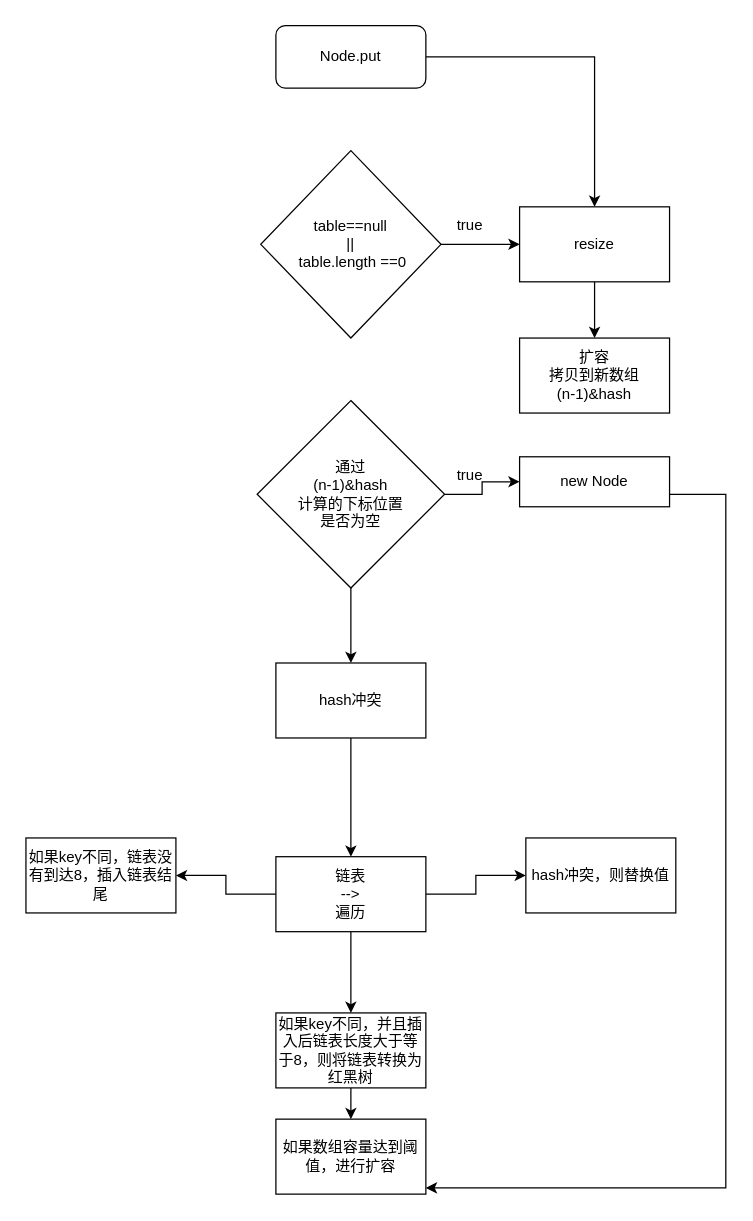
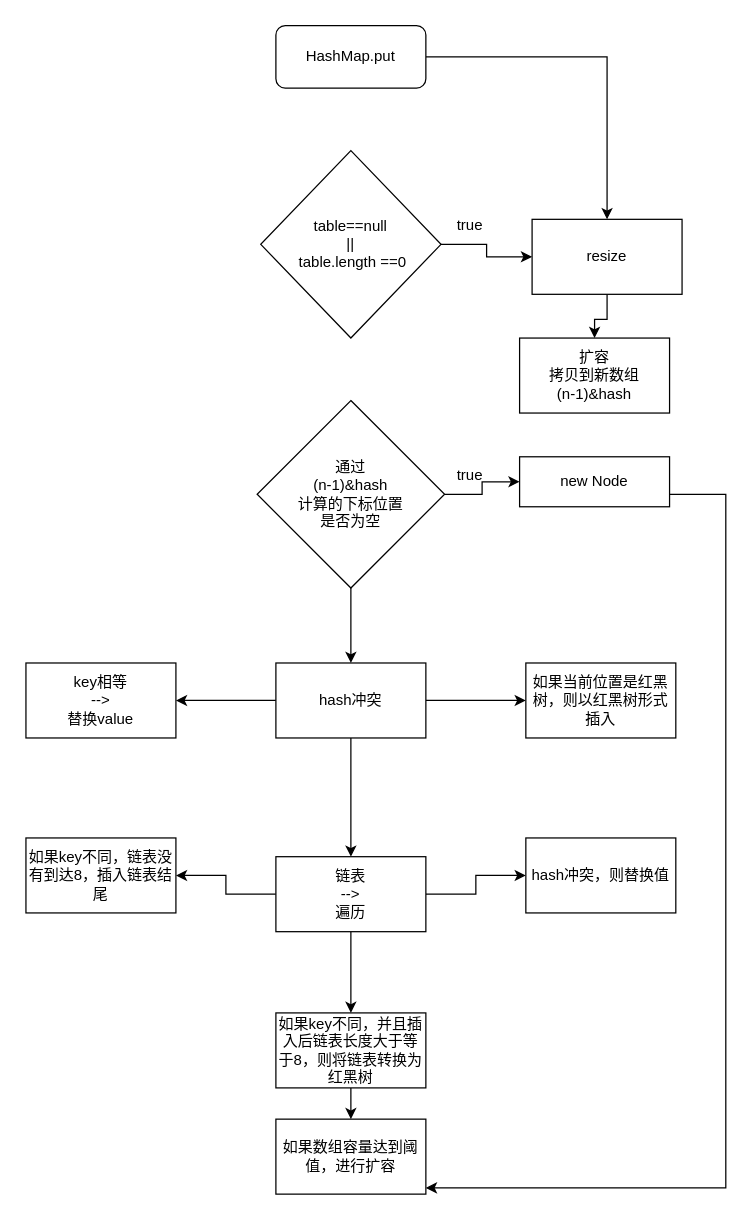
- <mxCell id="3" value="Node.put&lt;br&gt;" style="rounded=1;whiteSpace=wrap;html=1;" vertex="1" parent="1"><mxGeometry x="220" y="20" width="120" height="50" as="geometry" /></mxCell>
+ <mxCell id="3" value="HashMap.put&lt;br&gt;" style="rounded=1;whiteSpace=wrap;html=1;" vertex="1" parent="1"><mxGeometry x="220" y="20" width="120" height="50" as="geometry" /></mxCell>
- <mxCell id="11" value="resize" style="rounded=0;whiteSpace=wrap;html=1;" vertex="1" parent="1"><mxGeometry x="415" y="165" width="120" height="60" as="geometry" /></mxCell>
+ <mxCell id="11" value="resize" style="rounded=0;whiteSpace=wrap;html=1;" vertex="1" parent="1"><mxGeometry x="425" y="175" width="120" height="60" as="geometry" /></mxCell>
+ <mxCell id="20" value="key相等&lt;br&gt;--&amp;gt;&lt;br&gt;替换value" style="whiteSpace=wrap;html=1;rounded=0;" vertex="1" parent="1"><mxGeometry x="20" y="530" width="120" height="60" as="geometry" /></mxCell>
+ <mxCell id="4" value="" style="edgeStyle=orthogonalEdgeStyle;rounded=0;orthogonalLoop=1;jettySize=auto;html=1;fontSize=14;" edge="1" parent="1" source="7" target="20"><mxGeometry relative="1" as="geometry" /></mxCell>
+ <mxCell id="5" value="" style="edgeStyle=orthogonalEdgeStyle;rounded=0;orthogonalLoop=1;jettySize=auto;html=1;fontSize=14;" edge="1" parent="1" source="7" target="21"><mxGeometry relative="1" as="geometry" /></mxCell>
+ <mxCell id="21" value="如果当前位置是红黑树，则以红黑树形式插入&lt;br&gt;" style="whiteSpace=wrap;html=1;rounded=0;" vertex="1" parent="1"><mxGeometry x="420" y="530" width="120" height="60" as="geometry" /></mxCell>
